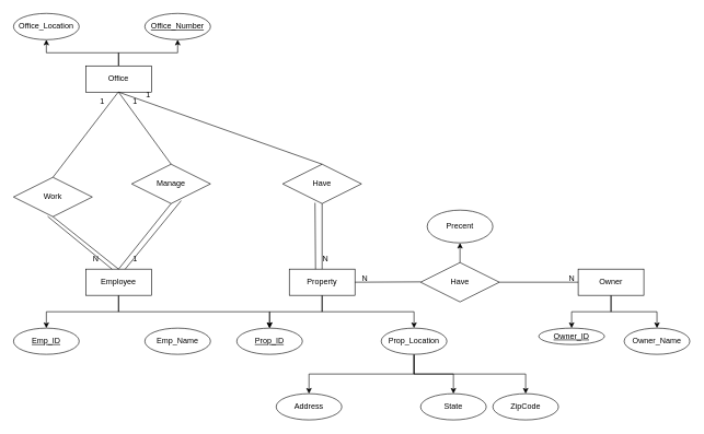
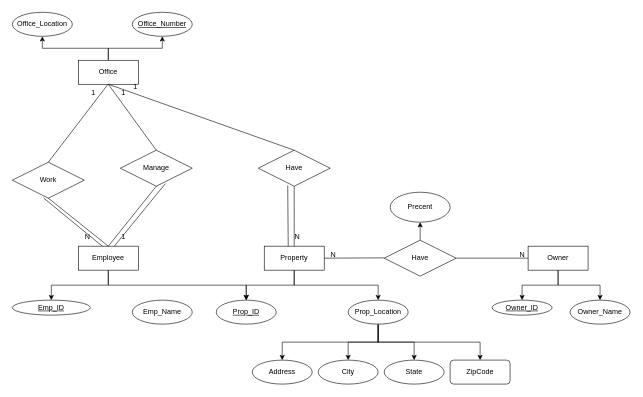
- <mxCell id="10" value="Emp_ID" style="ellipse;whiteSpace=wrap;html=1;align=center;fontStyle=4;" vertex="1" parent="1"><mxGeometry x="20" y="500" width="100" height="40" as="geometry" /></mxCell>
+ <mxCell id="10" value="Emp_ID" style="ellipse;whiteSpace=wrap;html=1;align=center;fontStyle=4;" vertex="1" parent="1"><mxGeometry x="20" y="500" width="130" height="25" as="geometry" /></mxCell>
+ <mxCell id="28" style="edgeStyle=orthogonalEdgeStyle;rounded=0;orthogonalLoop=1;jettySize=auto;html=1;exitX=0.5;exitY=1;exitDx=0;exitDy=0;" edge="1" parent="1" source="31" target="34"><mxGeometry relative="1" as="geometry" /></mxCell>
+ <mxCell id="34" value="City" style="ellipse;whiteSpace=wrap;html=1;align=center;" vertex="1" parent="1"><mxGeometry x="530" y="600" width="100" height="40" as="geometry" /></mxCell>
- <mxCell id="36" value="ZipCode" style="ellipse;whiteSpace=wrap;html=1;align=center;" vertex="1" parent="1"><mxGeometry x="750" y="600" width="100" height="40" as="geometry" /></mxCell>
+ <mxCell id="36" value="ZipCode" style="whiteSpace=wrap;html=1;align=center;rounded=1;" vertex="1" parent="1"><mxGeometry x="750" y="600" width="100" height="40" as="geometry" /></mxCell>
